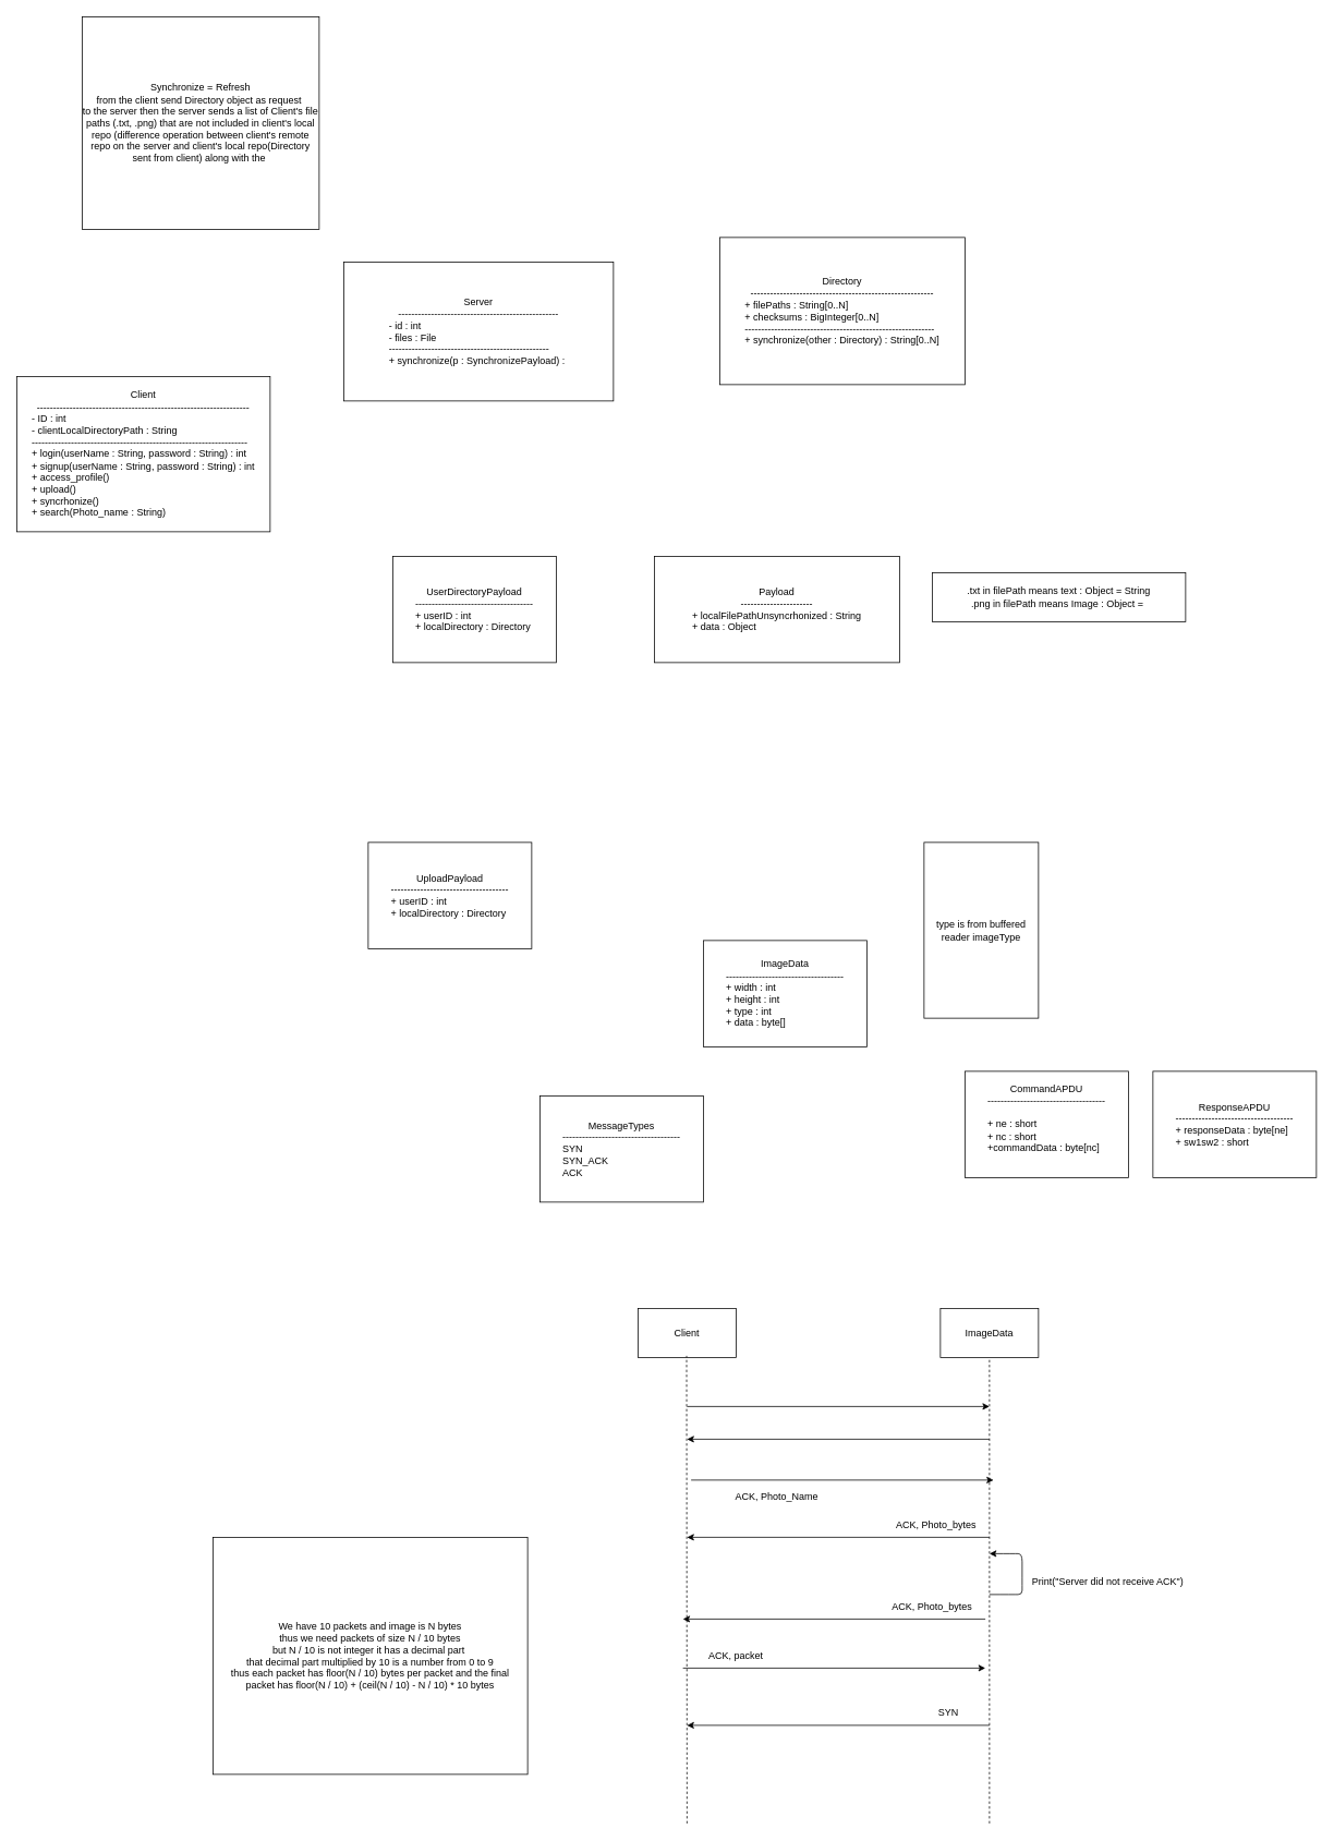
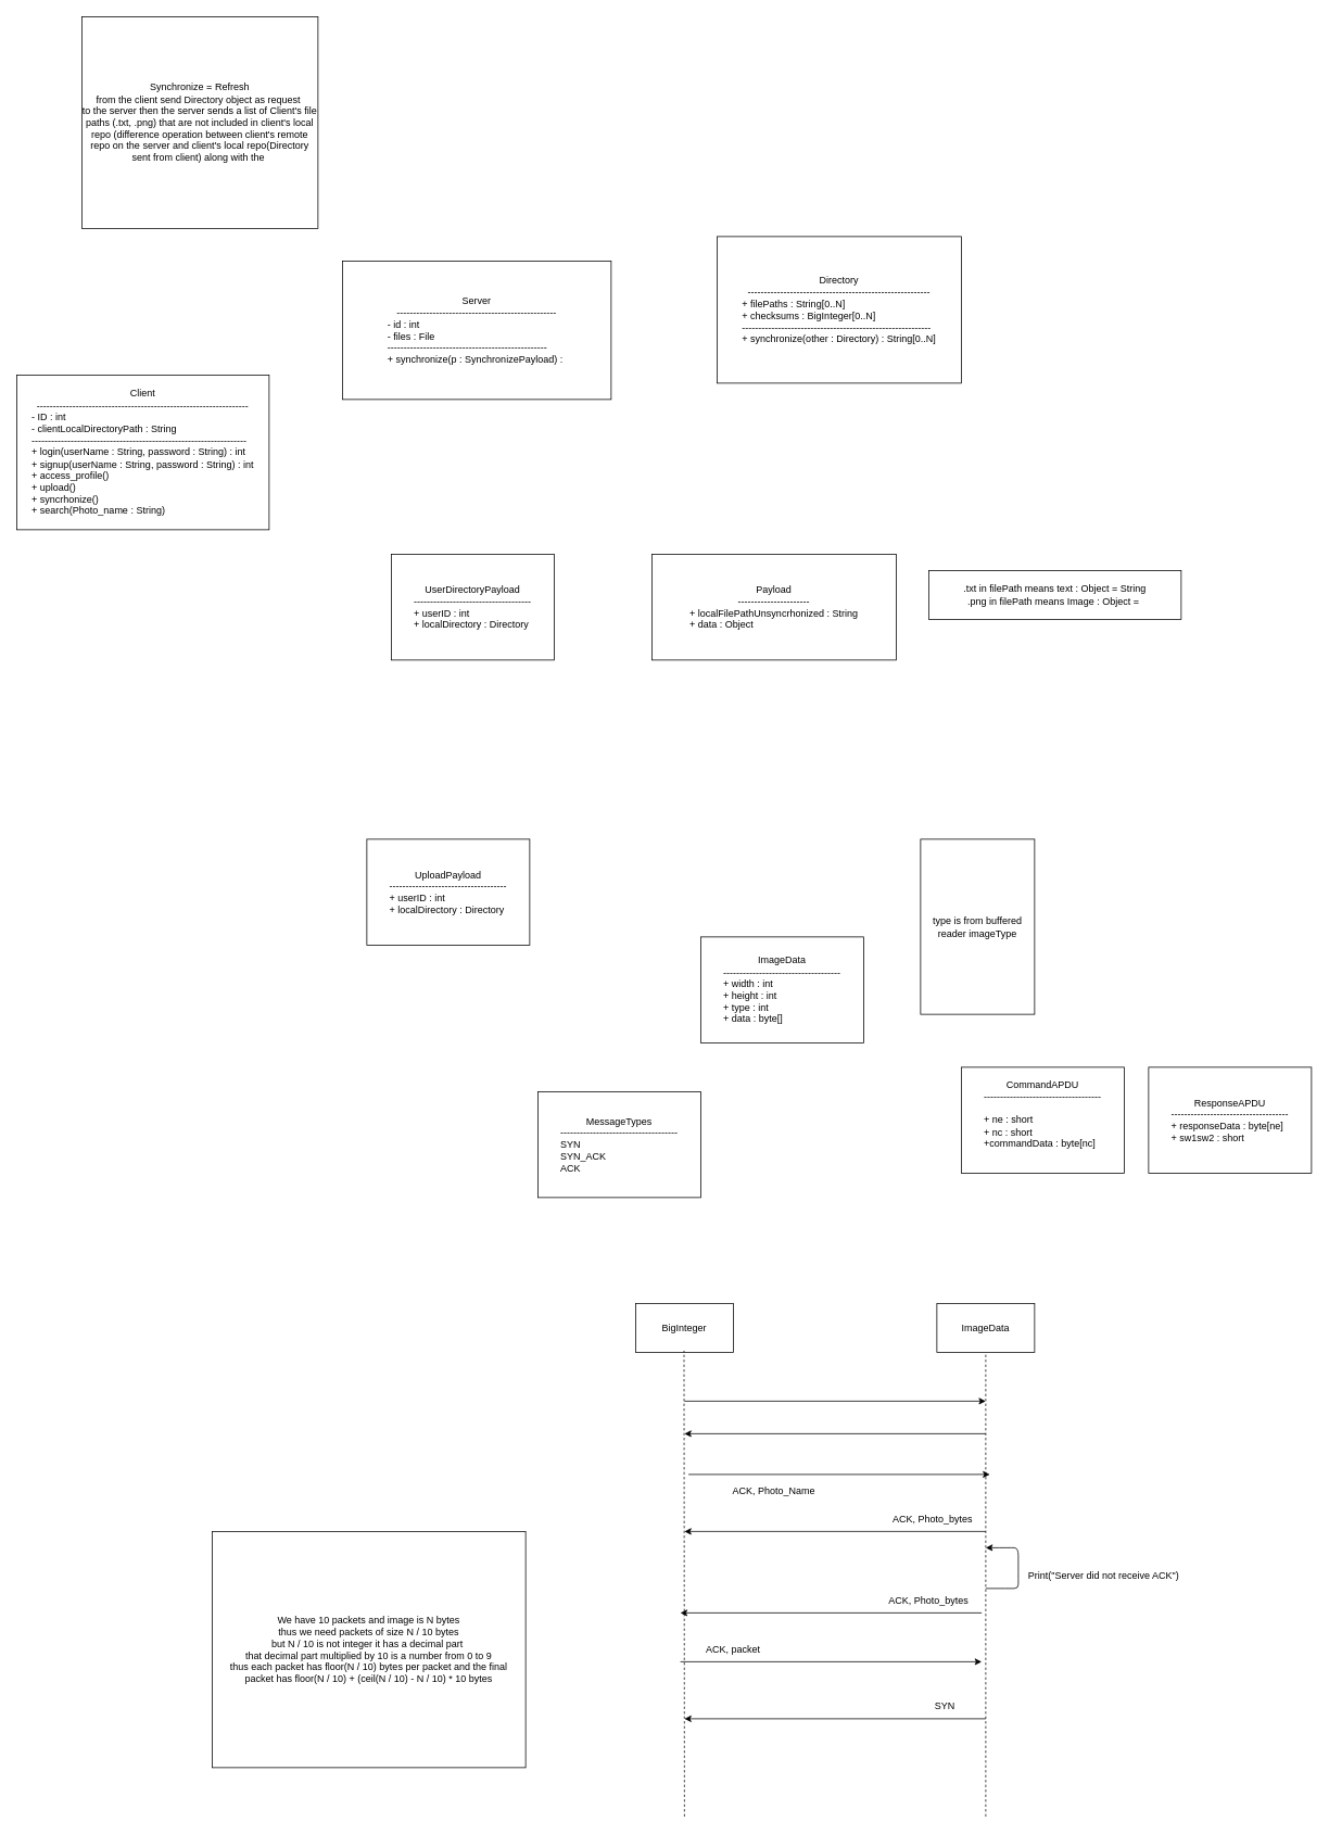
- <mxCell id="13" value="Client" style="rounded=0;whiteSpace=wrap;html=1;" parent="1" vertex="1"><mxGeometry x="780" y="1600" width="120" height="60" as="geometry" /></mxCell>
+ <mxCell id="13" value="BigInteger" style="rounded=0;whiteSpace=wrap;html=1;" parent="1" vertex="1"><mxGeometry x="780" y="1600" width="120" height="60" as="geometry" /></mxCell>
